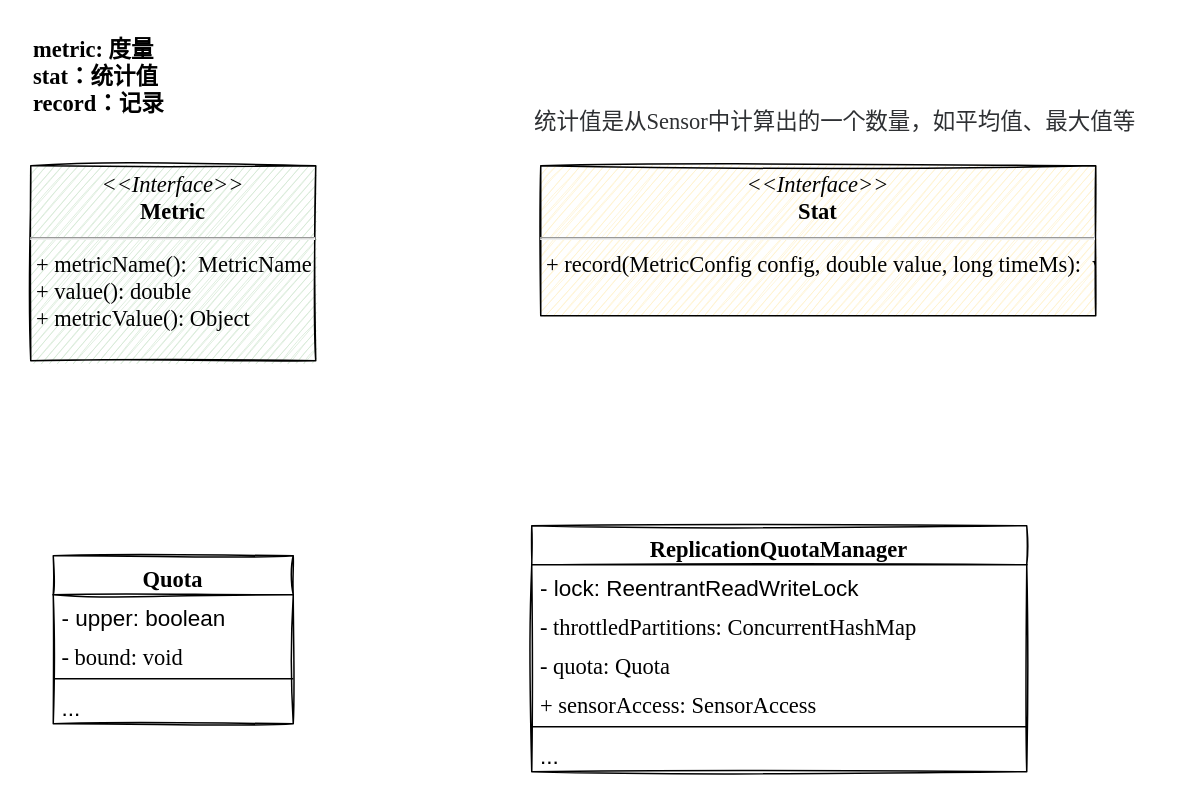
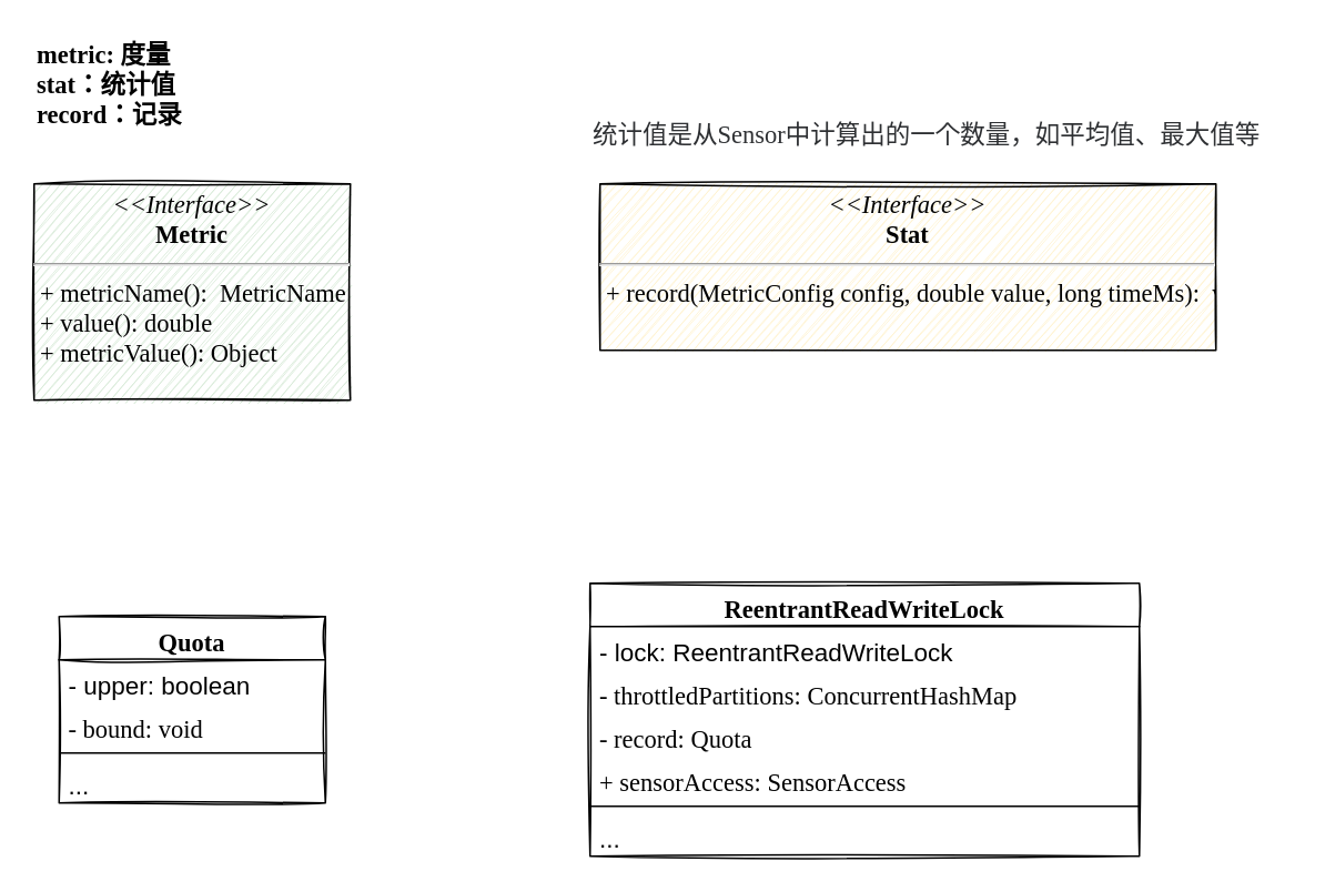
- <mxCell id="11" value="ReplicationQuotaManager" style="swimlane;fontStyle=1;align=center;verticalAlign=top;childLayout=stackLayout;horizontal=1;startSize=26;horizontalStack=0;resizeParent=1;resizeParentMax=0;resizeLast=0;collapsible=1;marginBottom=0;sketch=1;fillColor=none;fontFamily=Comic Sans MS;fontSize=15;" vertex="1" parent="1"><mxGeometry x="354" y="350" width="330" height="164" as="geometry" /></mxCell>
+ <mxCell id="11" value="ReentrantReadWriteLock" style="swimlane;fontStyle=1;align=center;verticalAlign=top;childLayout=stackLayout;horizontal=1;startSize=26;horizontalStack=0;resizeParent=1;resizeParentMax=0;resizeLast=0;collapsible=1;marginBottom=0;sketch=1;fillColor=none;fontFamily=Comic Sans MS;fontSize=15;" vertex="1" parent="1"><mxGeometry x="354" y="350" width="330" height="164" as="geometry" /></mxCell>
- <mxCell id="14" value="- quota: Quota" style="text;strokeColor=none;fillColor=none;align=left;verticalAlign=top;spacingLeft=4;spacingRight=4;overflow=hidden;rotatable=0;points=[[0,0.5],[1,0.5]];portConstraint=eastwest;sketch=1;fontFamily=Comic Sans MS;fontSize=15;fontColor=#000000;" vertex="1" parent="11"><mxGeometry y="78" width="330" height="26" as="geometry" /></mxCell>
+ <mxCell id="14" value="- record: Quota" style="text;strokeColor=none;fillColor=none;align=left;verticalAlign=top;spacingLeft=4;spacingRight=4;overflow=hidden;rotatable=0;points=[[0,0.5],[1,0.5]];portConstraint=eastwest;sketch=1;fontFamily=Comic Sans MS;fontSize=15;fontColor=#000000;" vertex="1" parent="11"><mxGeometry y="78" width="330" height="26" as="geometry" /></mxCell>
